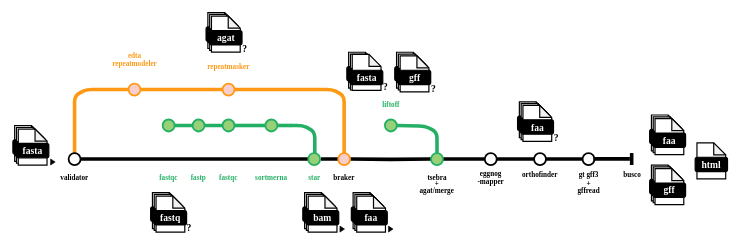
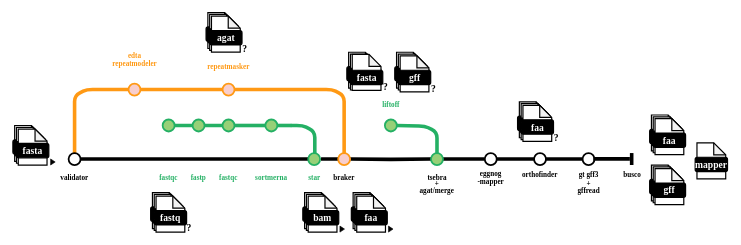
- <mxCell id="132" value="&lt;font size=&quot;3&quot; face=&quot;Maven Pro&quot; color=&quot;#ffffff&quot;&gt;&lt;span style=&quot;caret-color: rgb(255, 255, 255);&quot;&gt;&lt;b&gt;html&lt;/b&gt;&lt;/span&gt;&lt;/font&gt;" style="rounded=1;whiteSpace=wrap;html=1;strokeWidth=2;fillColor=#000000;direction=east;" vertex="1" parent="130"><mxGeometry x="6.0" y="30.0" width="54.0" height="24.0" as="geometry" /></mxCell>
+ <mxCell id="132" value="&lt;font size=&quot;3&quot; face=&quot;Maven Pro&quot; color=&quot;#ffffff&quot;&gt;&lt;span style=&quot;caret-color: rgb(255, 255, 255);&quot;&gt;&lt;b&gt;mapper&lt;/b&gt;&lt;/span&gt;&lt;/font&gt;" style="rounded=1;whiteSpace=wrap;html=1;strokeWidth=2;fillColor=#000000;direction=east;" vertex="1" parent="130"><mxGeometry x="6.0" y="30.0" width="54.0" height="24.0" as="geometry" /></mxCell>
